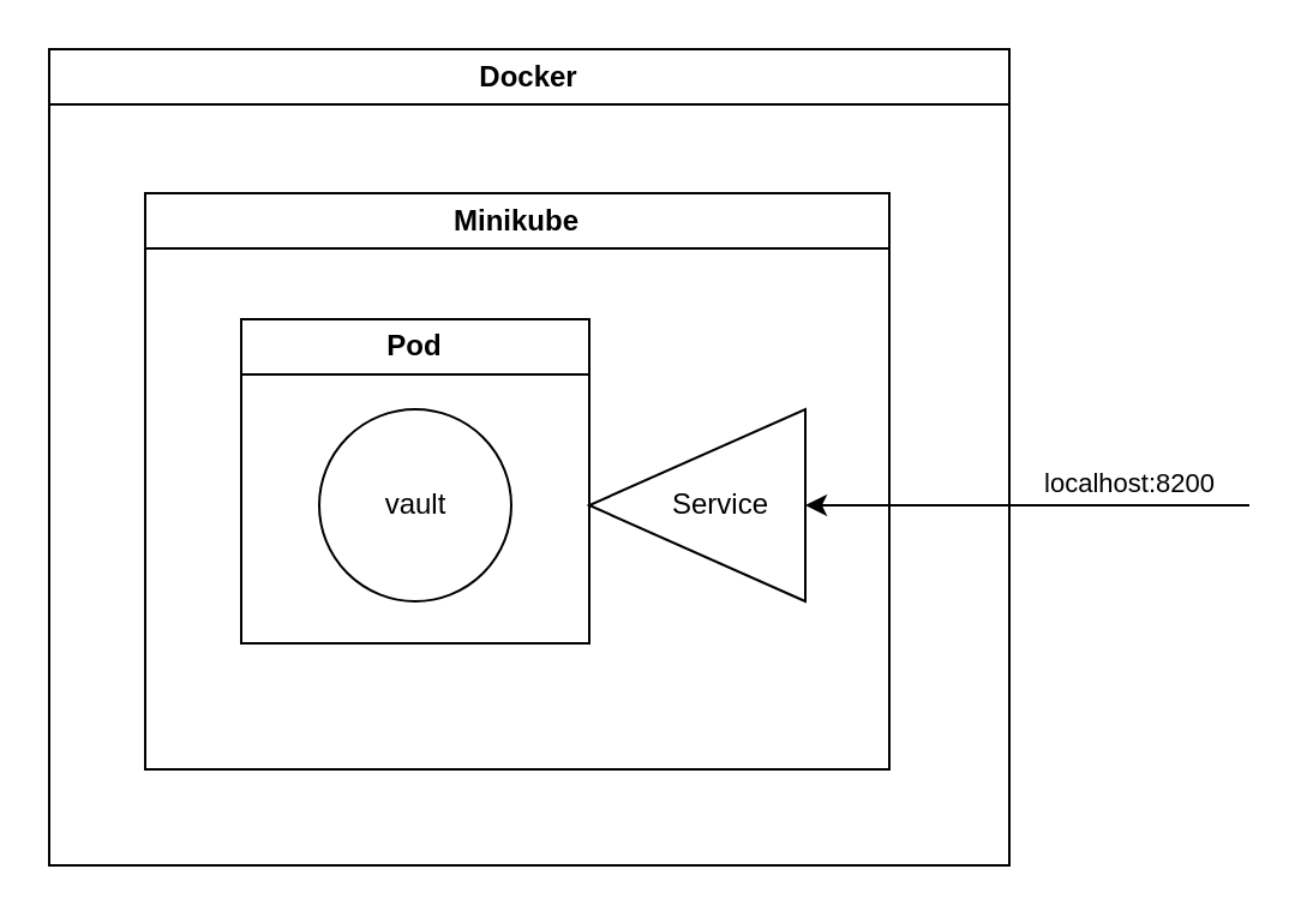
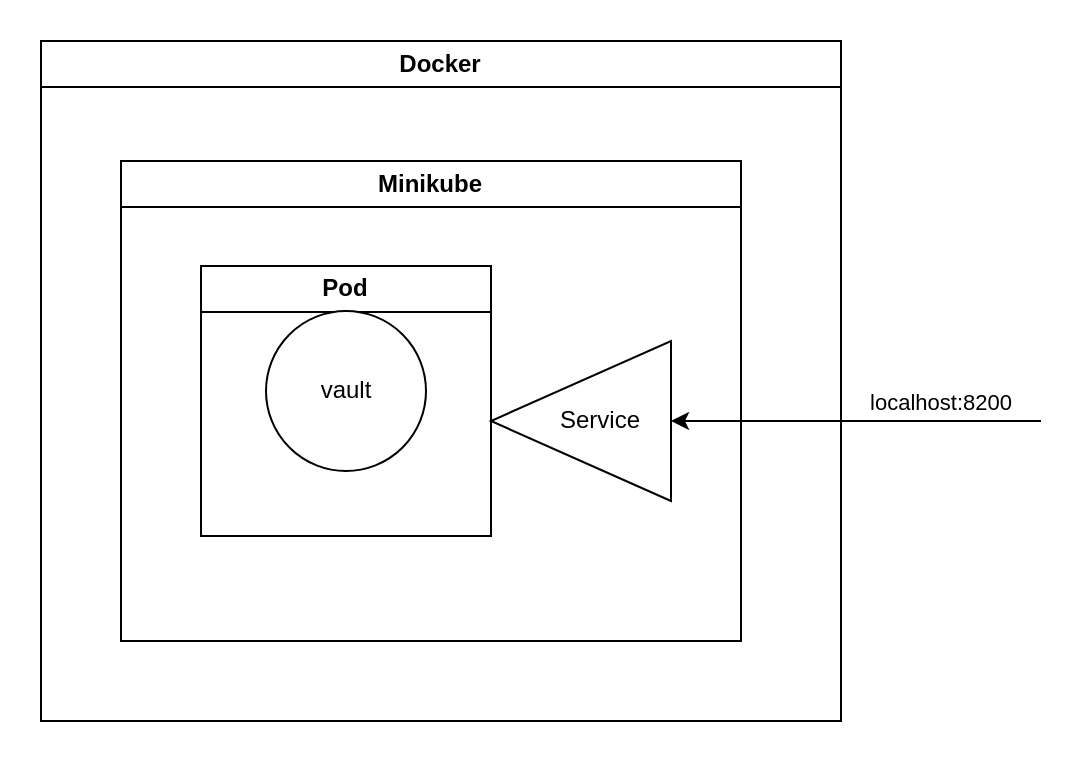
- <mxCell id="5" value="vault" style="ellipse;whiteSpace=wrap;html=1;aspect=fixed;" vertex="1" parent="4"><mxGeometry x="32.5" y="37.5" width="80" height="80" as="geometry" /></mxCell>
+ <mxCell id="5" value="vault" style="ellipse;whiteSpace=wrap;html=1;aspect=fixed;" vertex="1" parent="4"><mxGeometry x="32.5" y="22.5" width="80" height="80" as="geometry" /></mxCell>
